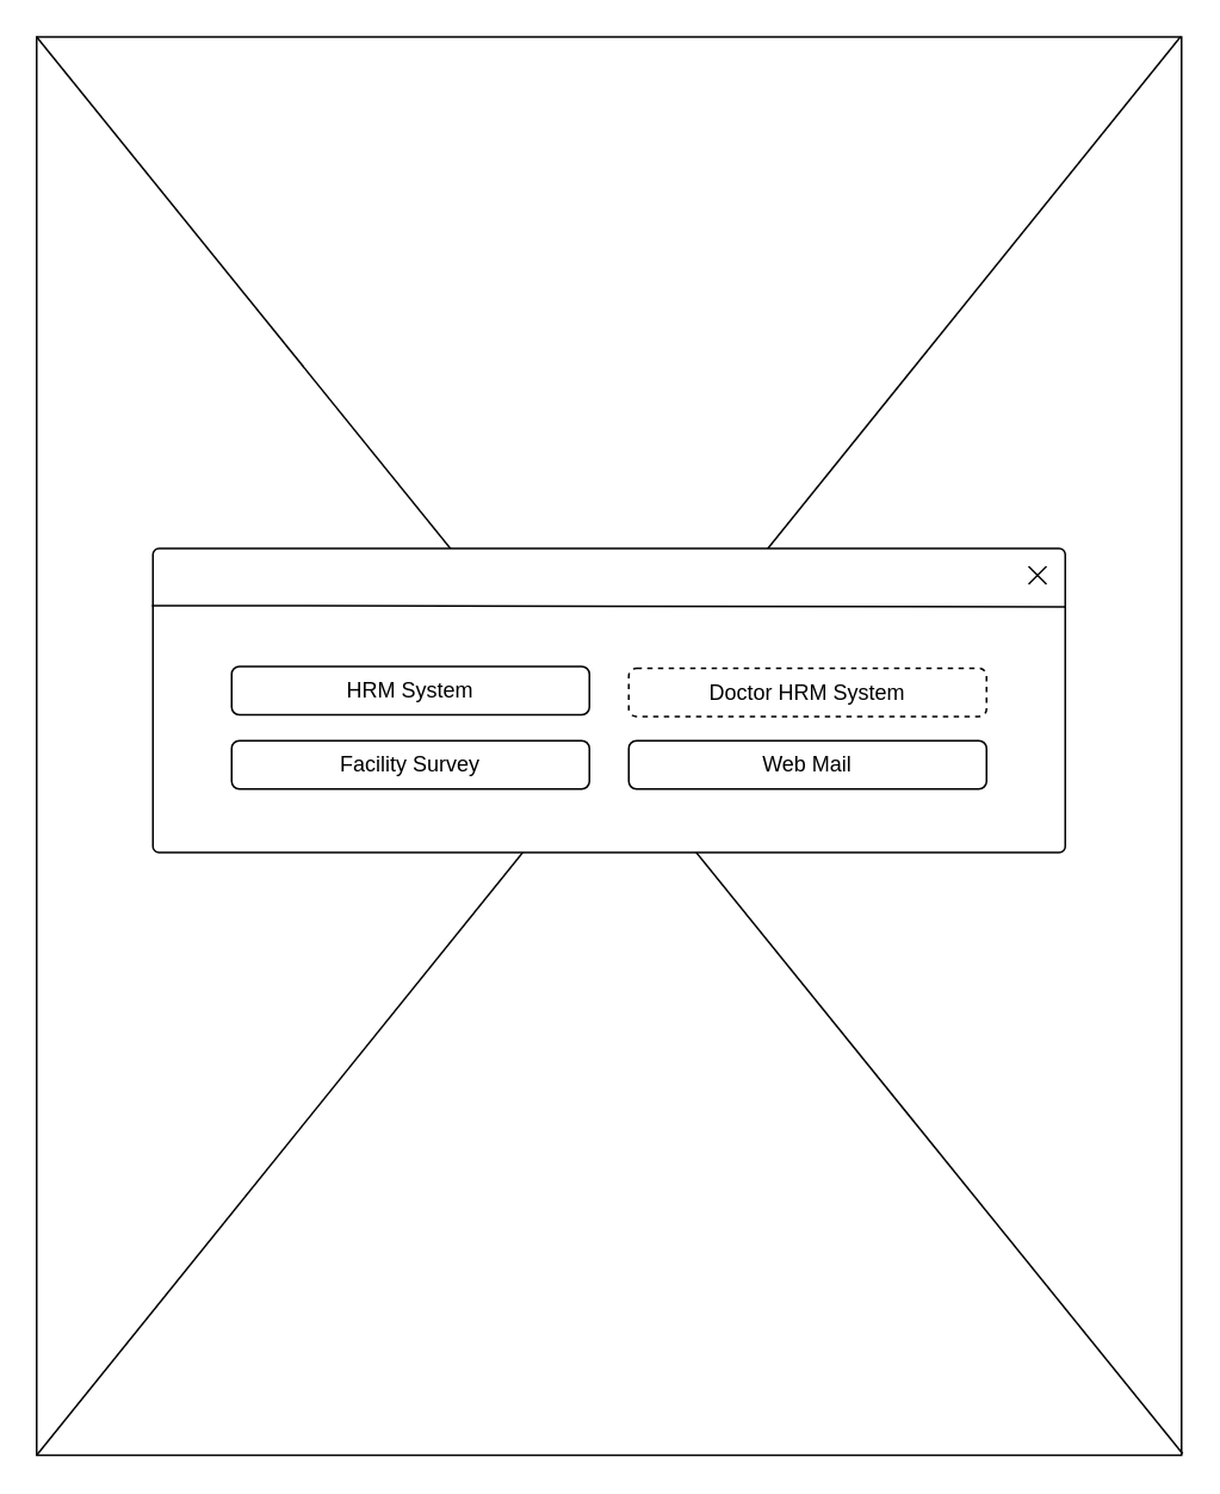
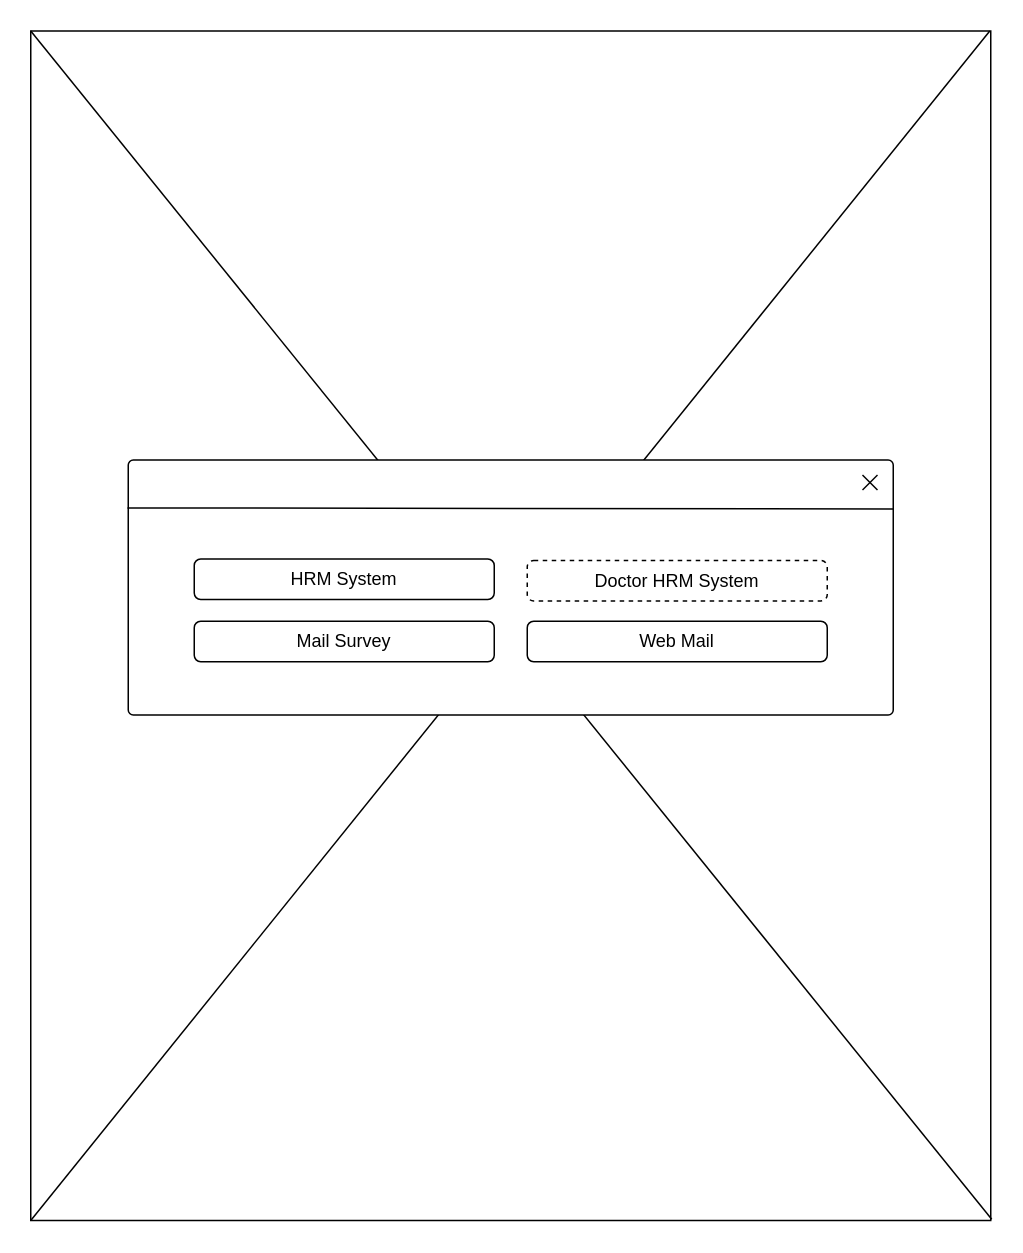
- <mxCell id="11" value="&lt;span style=&quot;white-space: normal&quot;&gt;Facility Survey&lt;/span&gt;" style="rounded=1;whiteSpace=wrap;html=1;strokeColor=#000000;fontColor=#000000;align=center;arcSize=16;" vertex="1" parent="1"><mxGeometry x="129" y="413.5" width="200" height="27" as="geometry" /></mxCell>
+ <mxCell id="11" value="&lt;span style=&quot;white-space: normal&quot;&gt;Mail Survey&lt;/span&gt;" style="rounded=1;whiteSpace=wrap;html=1;strokeColor=#000000;fontColor=#000000;align=center;arcSize=16;" vertex="1" parent="1"><mxGeometry x="129" y="413.5" width="200" height="27" as="geometry" /></mxCell>
